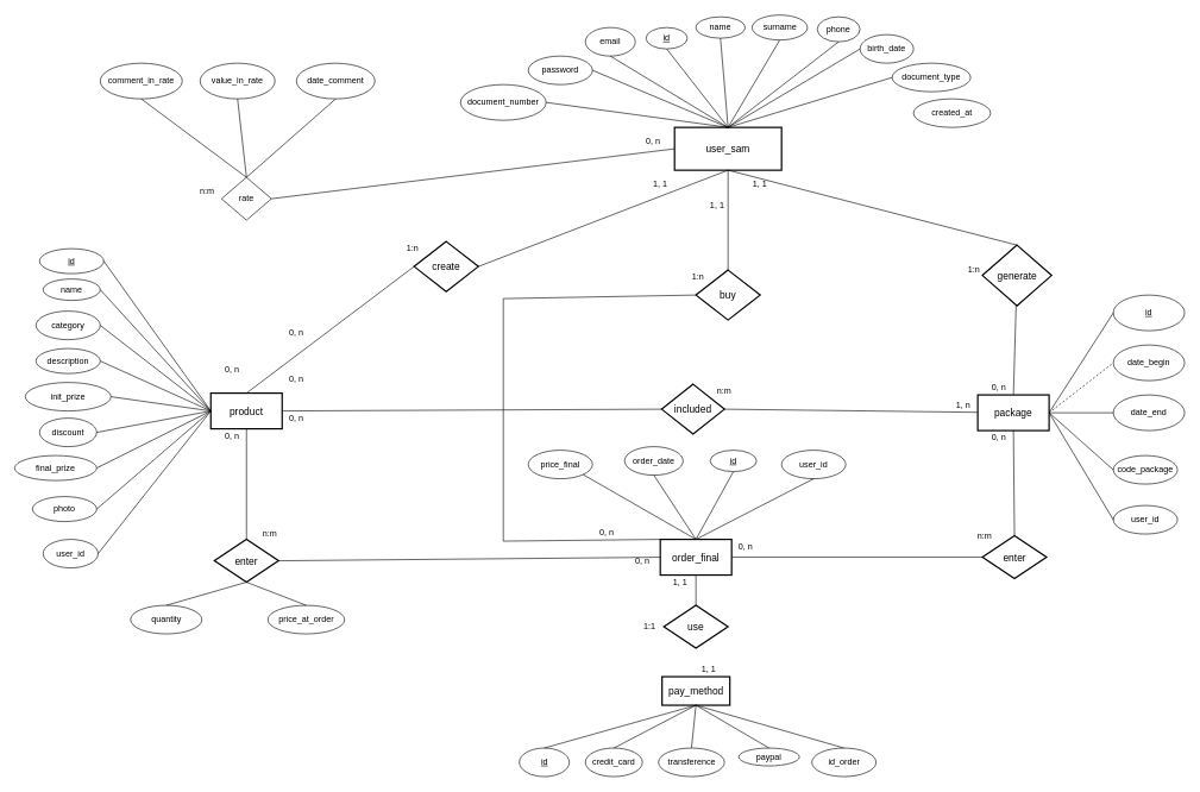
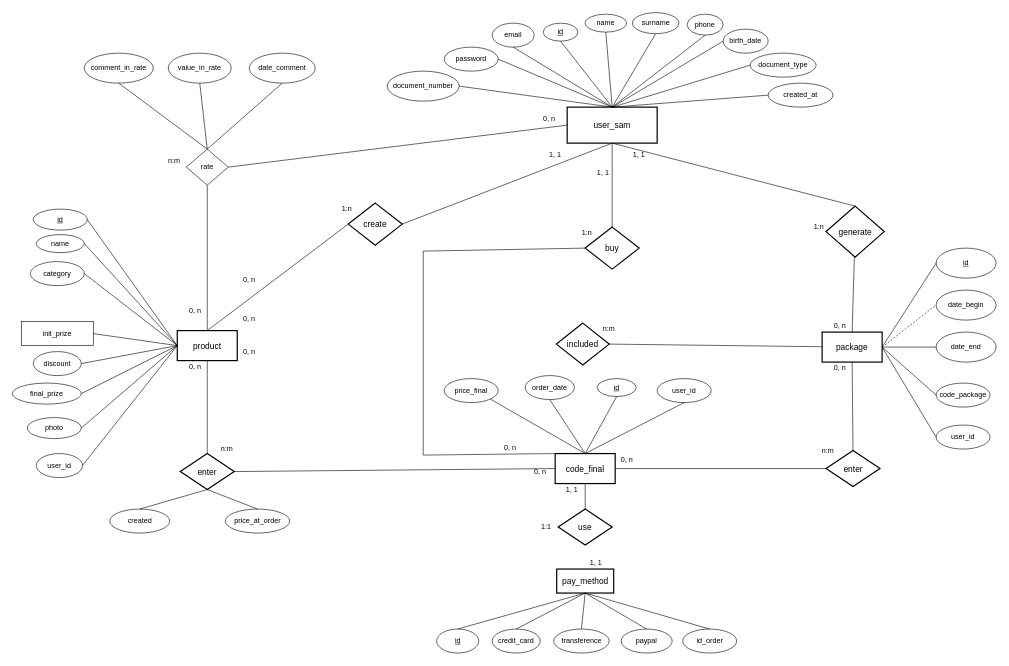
+ <mxCell id="103" value="" style="endArrow=none;html=1;exitX=0.5;exitY=0;exitDx=0;exitDy=0;entryX=0;entryY=0.5;entryDx=0;entryDy=0;" edge="1" parent="1" source="2" target="101"><mxGeometry width="50" height="50" relative="1" as="geometry"><mxPoint x="1215" y="188" as="sourcePoint" /><mxPoint x="1265" y="138" as="targetPoint" /></mxGeometry></mxCell>
+ <mxCell id="118" value="" style="endArrow=none;html=1;entryX=0.5;entryY=1;entryDx=0;entryDy=0;exitX=0.5;exitY=0;exitDx=0;exitDy=0;" edge="1" parent="1" source="22" target="116"><mxGeometry width="50" height="50" relative="1" as="geometry"><mxPoint x="315" y="398" as="sourcePoint" /><mxPoint x="365" y="348" as="targetPoint" /></mxGeometry></mxCell>
- <mxCell id="28" value="description" style="ellipse;whiteSpace=wrap;html=1;" parent="1" vertex="1"><mxGeometry x="50" y="488" width="90" height="35" as="geometry" /></mxCell>
- <mxCell id="33" value="" style="endArrow=none;html=1;entryX=0;entryY=0.5;entryDx=0;entryDy=0;exitX=1;exitY=0.5;exitDx=0;exitDy=0;" parent="1" source="28" target="22" edge="1"><mxGeometry width="50" height="50" relative="1" as="geometry"><mxPoint x="285" y="835.5" as="sourcePoint" /><mxPoint x="335" y="785.5" as="targetPoint" /></mxGeometry></mxCell>
- <mxCell id="29" value="init_prize" style="ellipse;whiteSpace=wrap;html=1;" parent="1" vertex="1"><mxGeometry x="35" y="535.5" width="120" height="40" as="geometry" /></mxCell>
+ <mxCell id="29" value="init_prize" style="whiteSpace=wrap;html=1;rounded=0;" parent="1" vertex="1"><mxGeometry x="35" y="535.5" width="120" height="40" as="geometry" /></mxCell>
- <mxCell id="95" value="1, n" style="text;html=1;strokeColor=none;fillColor=none;align=center;verticalAlign=middle;whiteSpace=wrap;rounded=0;" parent="1" vertex="1"><mxGeometry x="1330" y="558" width="40" height="20" as="geometry" /></mxCell>
- <mxCell id="44" value="" style="endArrow=none;html=1;entryX=0;entryY=0.5;entryDx=0;entryDy=0;exitX=1;exitY=0.5;exitDx=0;exitDy=0;" parent="1" source="22" target="43" edge="1"><mxGeometry width="50" height="50" relative="1" as="geometry"><mxPoint x="355" y="1118" as="sourcePoint" /><mxPoint x="405" y="1068" as="targetPoint" /></mxGeometry></mxCell>
- <mxCell id="38" value="order_final" style="strokeWidth=2;whiteSpace=wrap;html=1;align=center;fontSize=14;" parent="1" vertex="1"><mxGeometry x="925" y="755.5" width="100" height="50" as="geometry" /></mxCell>
+ <mxCell id="38" value="code_final" style="strokeWidth=2;whiteSpace=wrap;html=1;align=center;fontSize=14;" parent="1" vertex="1"><mxGeometry x="925" y="755.5" width="100" height="50" as="geometry" /></mxCell>
- <mxCell id="60" value="quantity" style="ellipse;whiteSpace=wrap;html=1;" parent="1" vertex="1"><mxGeometry x="182.5" y="848" width="100" height="40" as="geometry" /></mxCell>
+ <mxCell id="60" value="created" style="ellipse;whiteSpace=wrap;html=1;" parent="1" vertex="1"><mxGeometry x="182.5" y="848" width="100" height="40" as="geometry" /></mxCell>
- <mxCell id="74" value="paypal" style="ellipse;whiteSpace=wrap;html=1;" parent="1" vertex="1"><mxGeometry x="1035" y="1048" width="85" height="25" as="geometry" /></mxCell>
+ <mxCell id="74" value="paypal" style="ellipse;whiteSpace=wrap;html=1;" parent="1" vertex="1"><mxGeometry x="1035" y="1048" width="85" height="40" as="geometry" /></mxCell>
